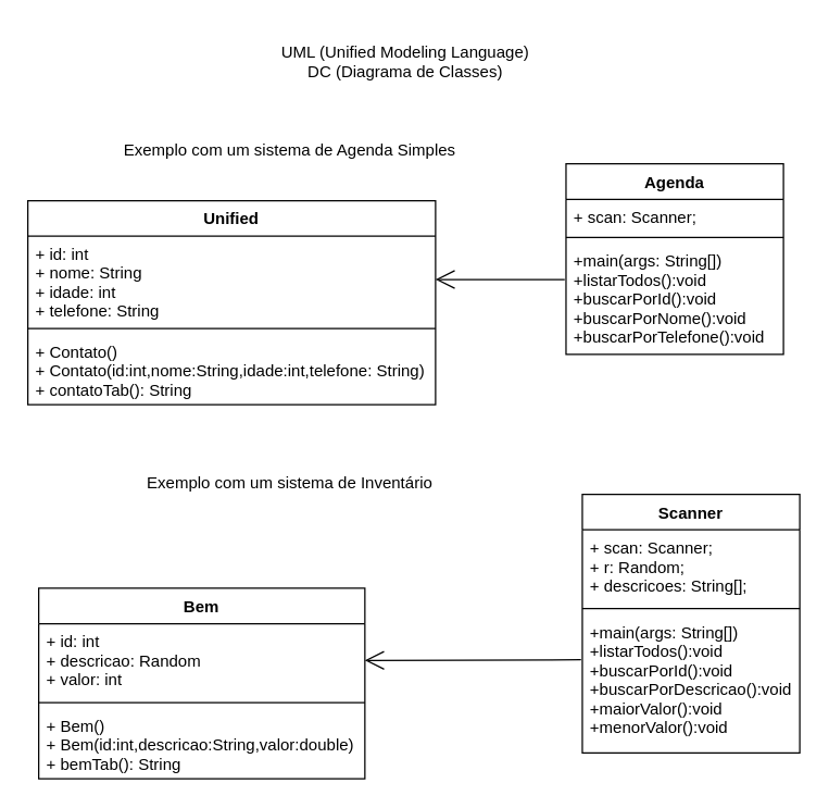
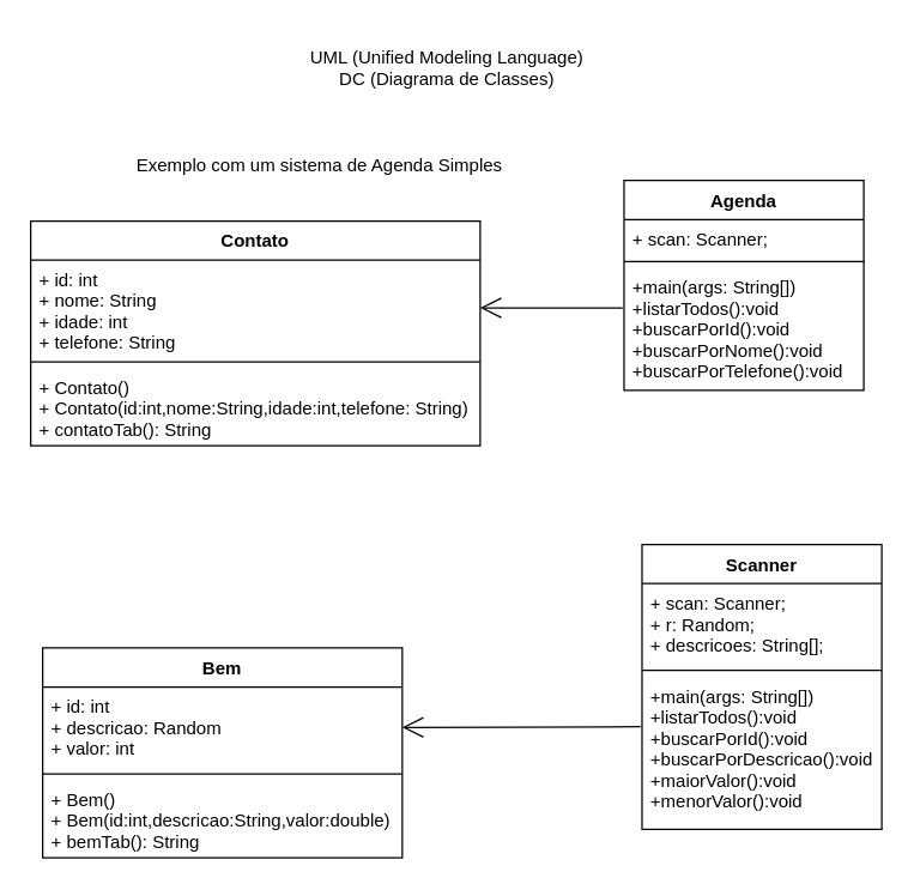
- <mxCell id="3" value="Unified" style="swimlane;fontStyle=1;align=center;verticalAlign=top;childLayout=stackLayout;horizontal=1;startSize=26;horizontalStack=0;resizeParent=1;resizeParentMax=0;resizeLast=0;collapsible=1;marginBottom=0;" vertex="1" parent="1"><mxGeometry x="20" y="147" width="300" height="150" as="geometry" /></mxCell>
+ <mxCell id="3" value="Contato" style="swimlane;fontStyle=1;align=center;verticalAlign=top;childLayout=stackLayout;horizontal=1;startSize=26;horizontalStack=0;resizeParent=1;resizeParentMax=0;resizeLast=0;collapsible=1;marginBottom=0;" vertex="1" parent="1"><mxGeometry x="20" y="147" width="300" height="150" as="geometry" /></mxCell>
- <mxCell id="22" value="Exemplo com um sistema de Inventário" style="text;html=1;strokeColor=none;fillColor=none;align=center;verticalAlign=middle;whiteSpace=wrap;rounded=0;" vertex="1" parent="1"><mxGeometry x="88" y="340" width="250" height="30" as="geometry" /></mxCell>
